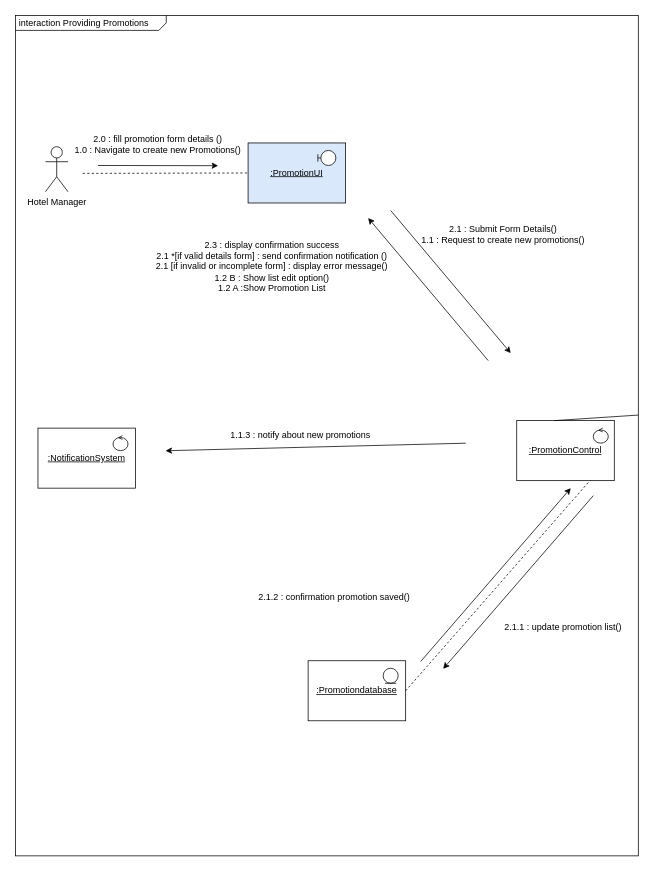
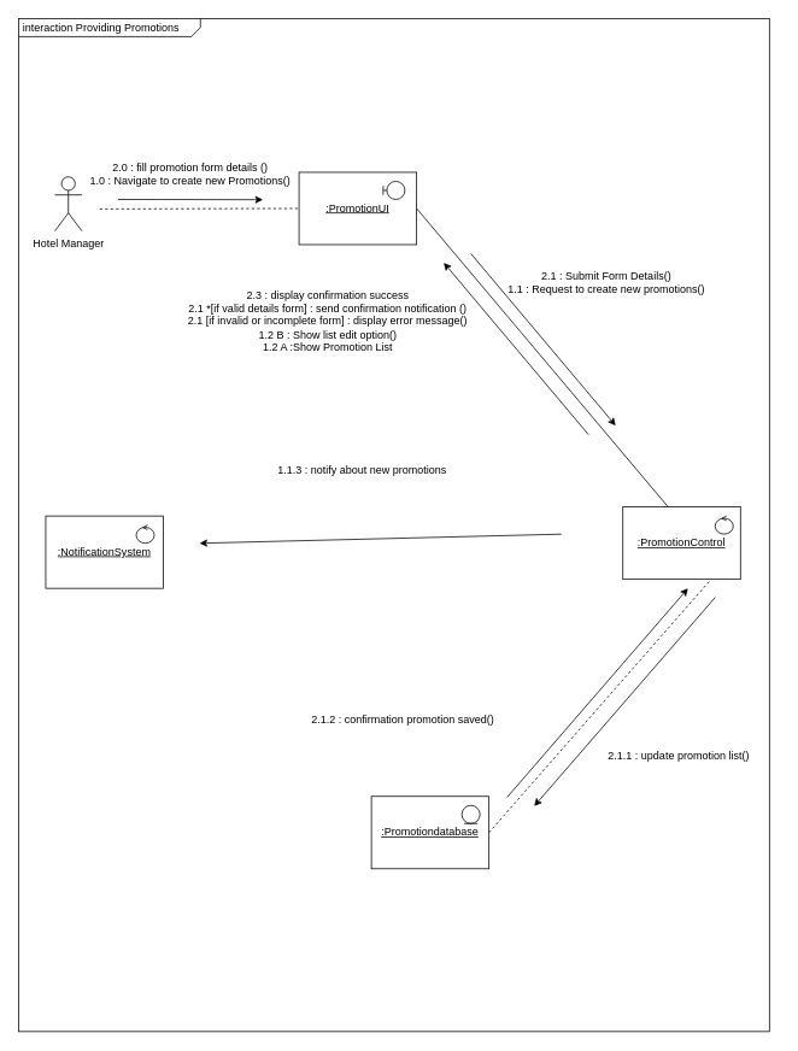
- <mxCell id="3" value="&lt;u&gt;:PromotionUI&lt;/u&gt;" style="rounded=0;whiteSpace=wrap;html=1;fillColor=#dae8fc;" vertex="1" parent="1"><mxGeometry x="330" y="190" width="130" height="80" as="geometry" /></mxCell>
+ <mxCell id="3" value="&lt;u&gt;:PromotionUI&lt;/u&gt;" style="rounded=0;whiteSpace=wrap;html=1;" vertex="1" parent="1"><mxGeometry x="330" y="190" width="130" height="80" as="geometry" /></mxCell>
- <mxCell id="7" value="" style="endArrow=none;html=1;rounded=0;exitX=0.385;exitY=0;exitDx=0;exitDy=0;exitPerimeter=0;" edge="1" parent="1" source="6" target="2"><mxGeometry width="50" height="50" relative="1" as="geometry"><mxPoint x="630" y="260" as="sourcePoint" /><mxPoint x="440" y="259.41" as="targetPoint" /></mxGeometry></mxCell>
+ <mxCell id="7" value="" style="endArrow=none;html=1;rounded=0;entryX=1;entryY=0.5;entryDx=0;entryDy=0;exitX=0.385;exitY=0;exitDx=0;exitDy=0;exitPerimeter=0;" edge="1" parent="1" source="6" target="3"><mxGeometry width="50" height="50" relative="1" as="geometry"><mxPoint x="630" y="260" as="sourcePoint" /><mxPoint x="440" y="259.41" as="targetPoint" /></mxGeometry></mxCell>
- <mxCell id="25" value="&lt;div&gt;1.1.3 : notify about new promotions&lt;/div&gt;&lt;div&gt;&lt;/div&gt;" style="text;html=1;align=center;verticalAlign=middle;whiteSpace=wrap;rounded=0;" vertex="1" parent="1"><mxGeometry x="230" y="565" width="340" height="30" as="geometry" /></mxCell>
+ <mxCell id="25" value="&lt;div&gt;1.1.3 : notify about new promotions&lt;/div&gt;&lt;div&gt;&lt;/div&gt;" style="text;html=1;align=center;verticalAlign=middle;whiteSpace=wrap;rounded=0;" vertex="1" parent="1"><mxGeometry x="230" y="505" width="340" height="30" as="geometry" /></mxCell>
